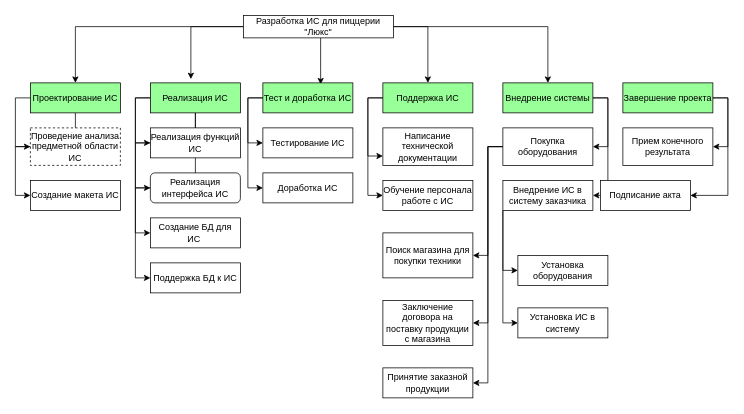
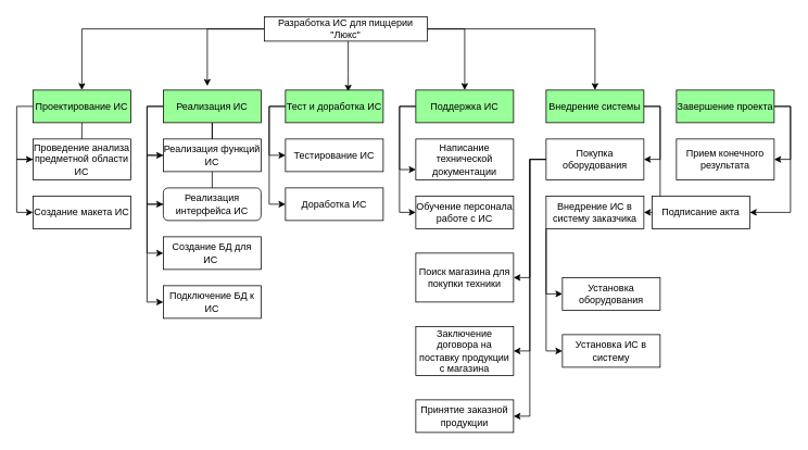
- <mxCell id="25" value="Проведение анализа предметной области ИС" style="rounded=0;whiteSpace=wrap;html=1;dashed=1;" vertex="1" parent="1"><mxGeometry x="40" y="170" width="120" height="50" as="geometry" /></mxCell>
+ <mxCell id="25" value="Проведение анализа предметной области ИС" style="rounded=0;whiteSpace=wrap;html=1;" vertex="1" parent="1"><mxGeometry x="40" y="170" width="120" height="50" as="geometry" /></mxCell>
- <mxCell id="30" value="Поддержка БД к ИС" style="rounded=0;whiteSpace=wrap;html=1;" vertex="1" parent="1"><mxGeometry x="200" y="350" width="120" height="40" as="geometry" /></mxCell>
+ <mxCell id="30" value="Подключение БД к ИС" style="rounded=0;whiteSpace=wrap;html=1;" vertex="1" parent="1"><mxGeometry x="200" y="350" width="120" height="40" as="geometry" /></mxCell>
